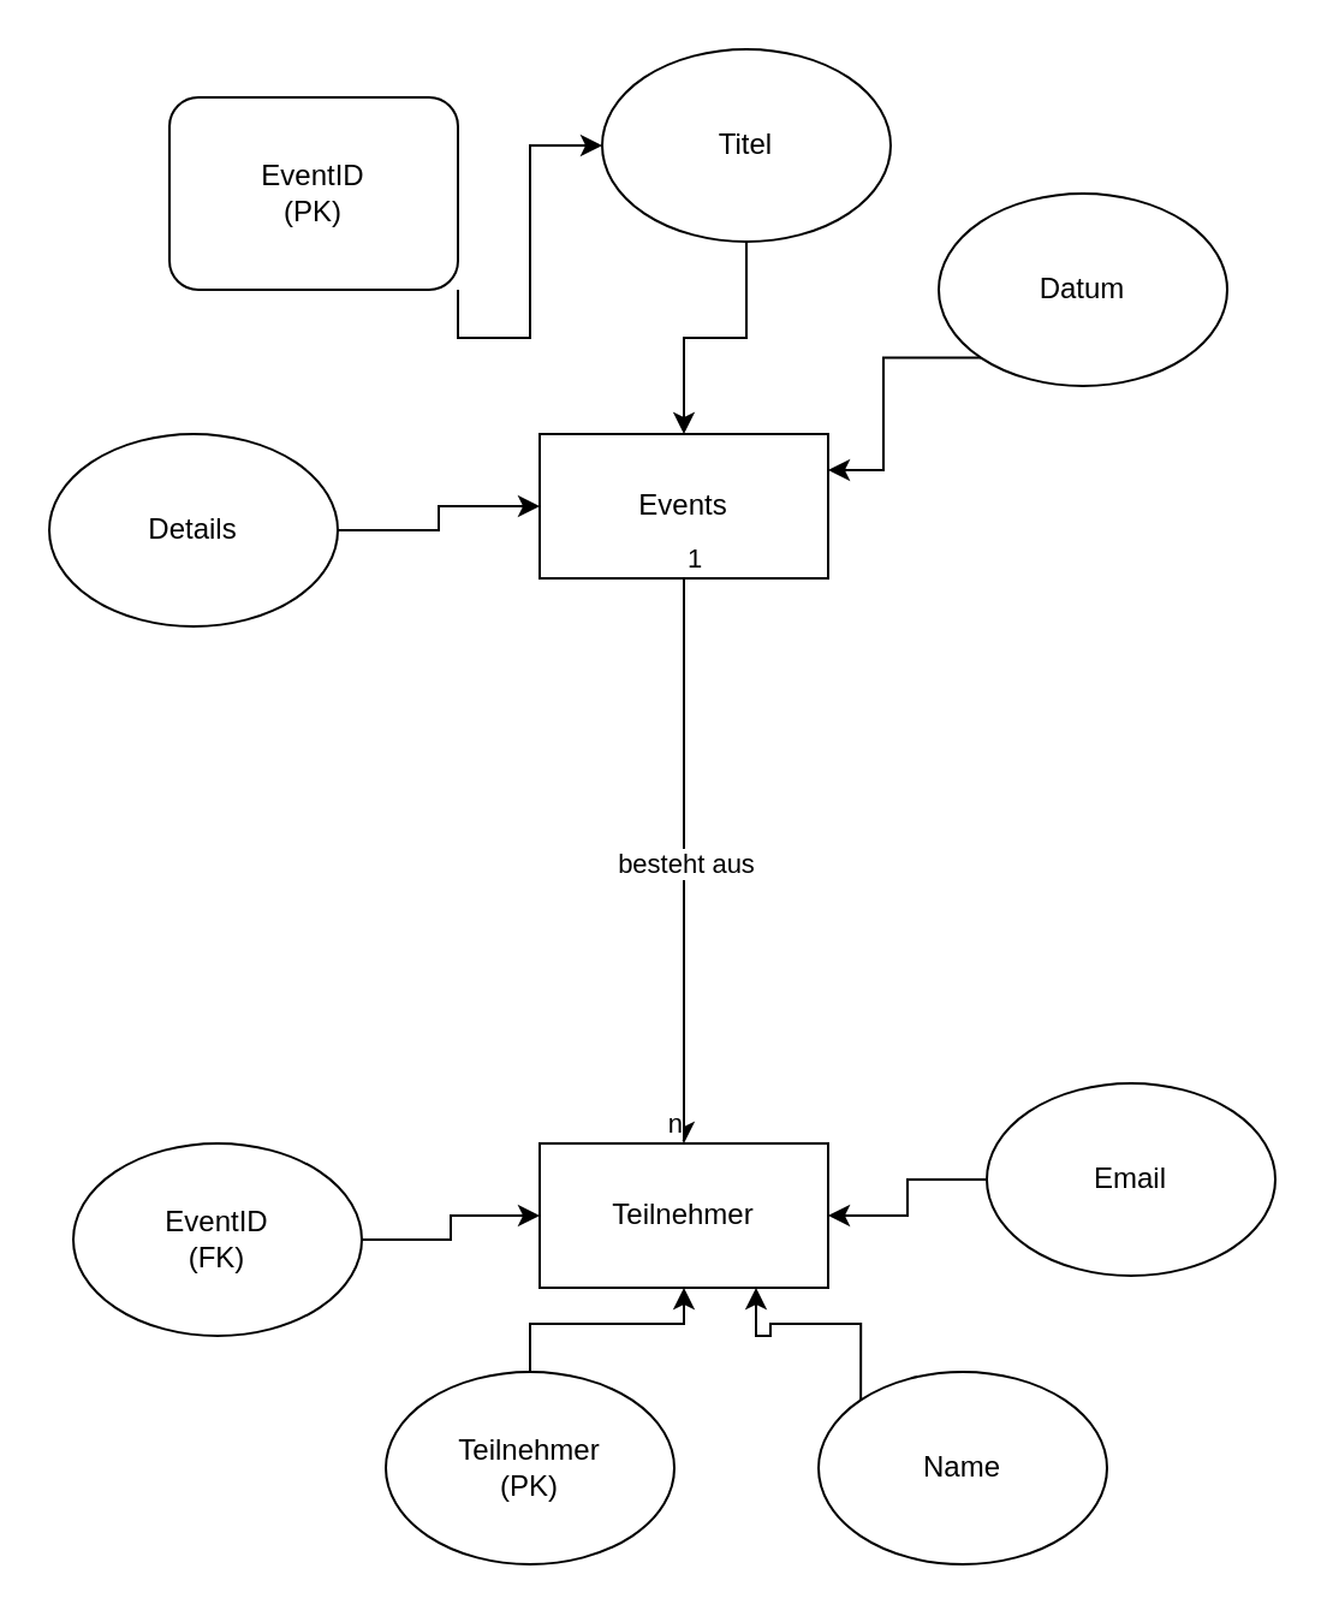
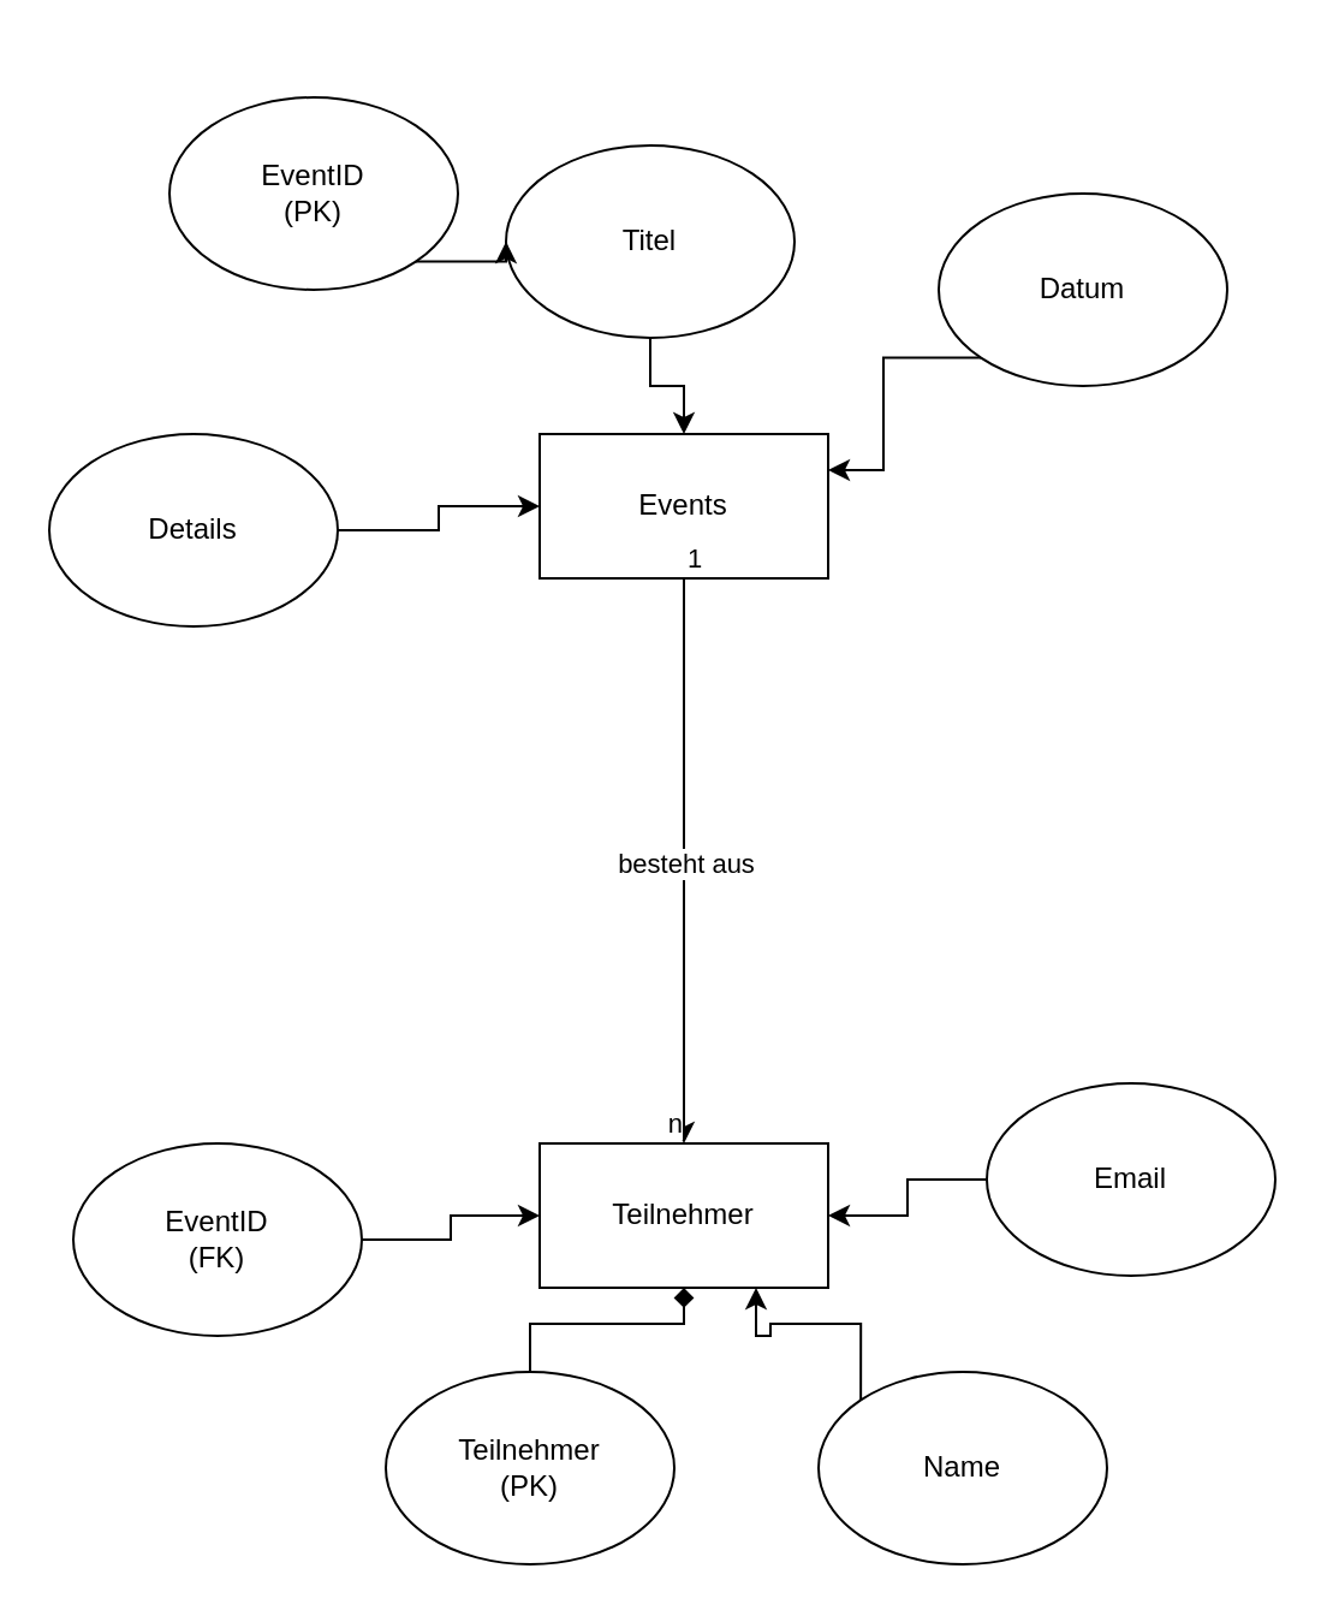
- <mxCell id="6" value="Titel" style="ellipse;whiteSpace=wrap;html=1;" vertex="1" parent="1"><mxGeometry x="250" y="20" width="120" height="80" as="geometry" /></mxCell>
+ <mxCell id="6" value="Titel" style="ellipse;whiteSpace=wrap;html=1;" vertex="1" parent="1"><mxGeometry x="210" y="60" width="120" height="80" as="geometry" /></mxCell>
- <mxCell id="4" value="EventID&lt;br&gt;(PK)" style="whiteSpace=wrap;html=1;rounded=1;" vertex="1" parent="1"><mxGeometry x="70" y="40" width="120" height="80" as="geometry" /></mxCell>
+ <mxCell id="4" value="EventID&lt;br&gt;(PK)" style="ellipse;whiteSpace=wrap;html=1;" vertex="1" parent="1"><mxGeometry x="70" y="40" width="120" height="80" as="geometry" /></mxCell>
- <mxCell id="14" value="" style="edgeStyle=orthogonalEdgeStyle;rounded=0;orthogonalLoop=1;jettySize=auto;html=1;" edge="1" parent="1" source="15" target="3"><mxGeometry relative="1" as="geometry" /></mxCell>
+ <mxCell id="14" value="" style="edgeStyle=orthogonalEdgeStyle;rounded=0;orthogonalLoop=1;jettySize=auto;html=1;endArrow=diamond;" edge="1" parent="1" source="15" target="3"><mxGeometry relative="1" as="geometry" /></mxCell>
